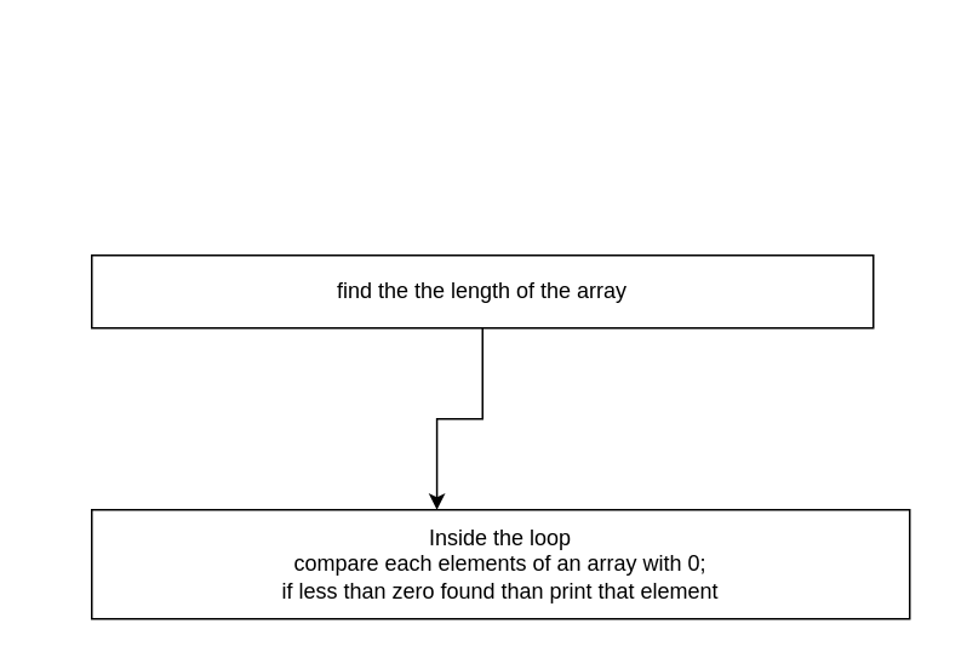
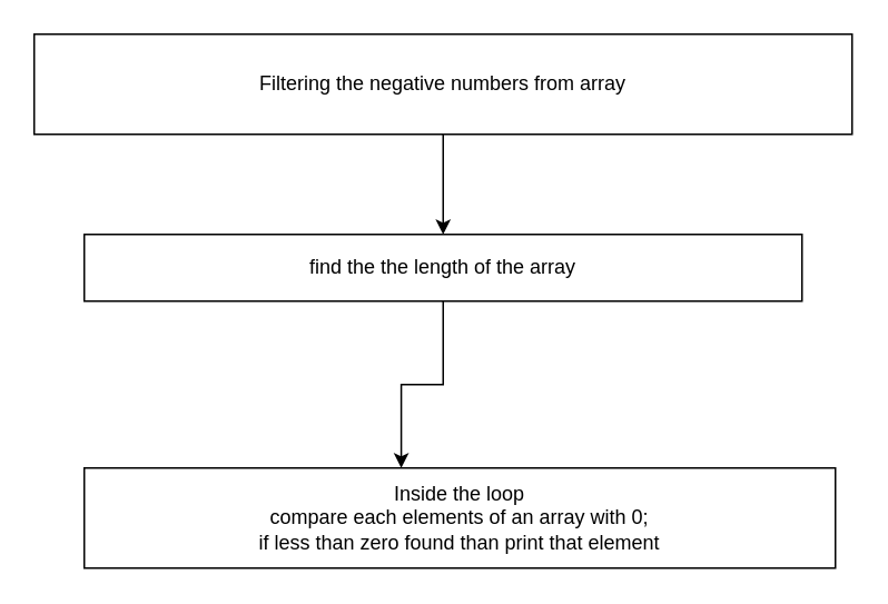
+ <mxCell id="3" value="Filtering the negative numbers from array" style="rounded=0;whiteSpace=wrap;html=1;" vertex="1" parent="1"><mxGeometry x="20" y="20" width="490" height="60" as="geometry" /></mxCell>
+ <mxCell id="2" style="edgeStyle=orthogonalEdgeStyle;rounded=0;orthogonalLoop=1;jettySize=auto;html=1;exitX=0.5;exitY=1;exitDx=0;exitDy=0;" edge="1" parent="1" source="3" target="5"><mxGeometry relative="1" as="geometry" /></mxCell>
